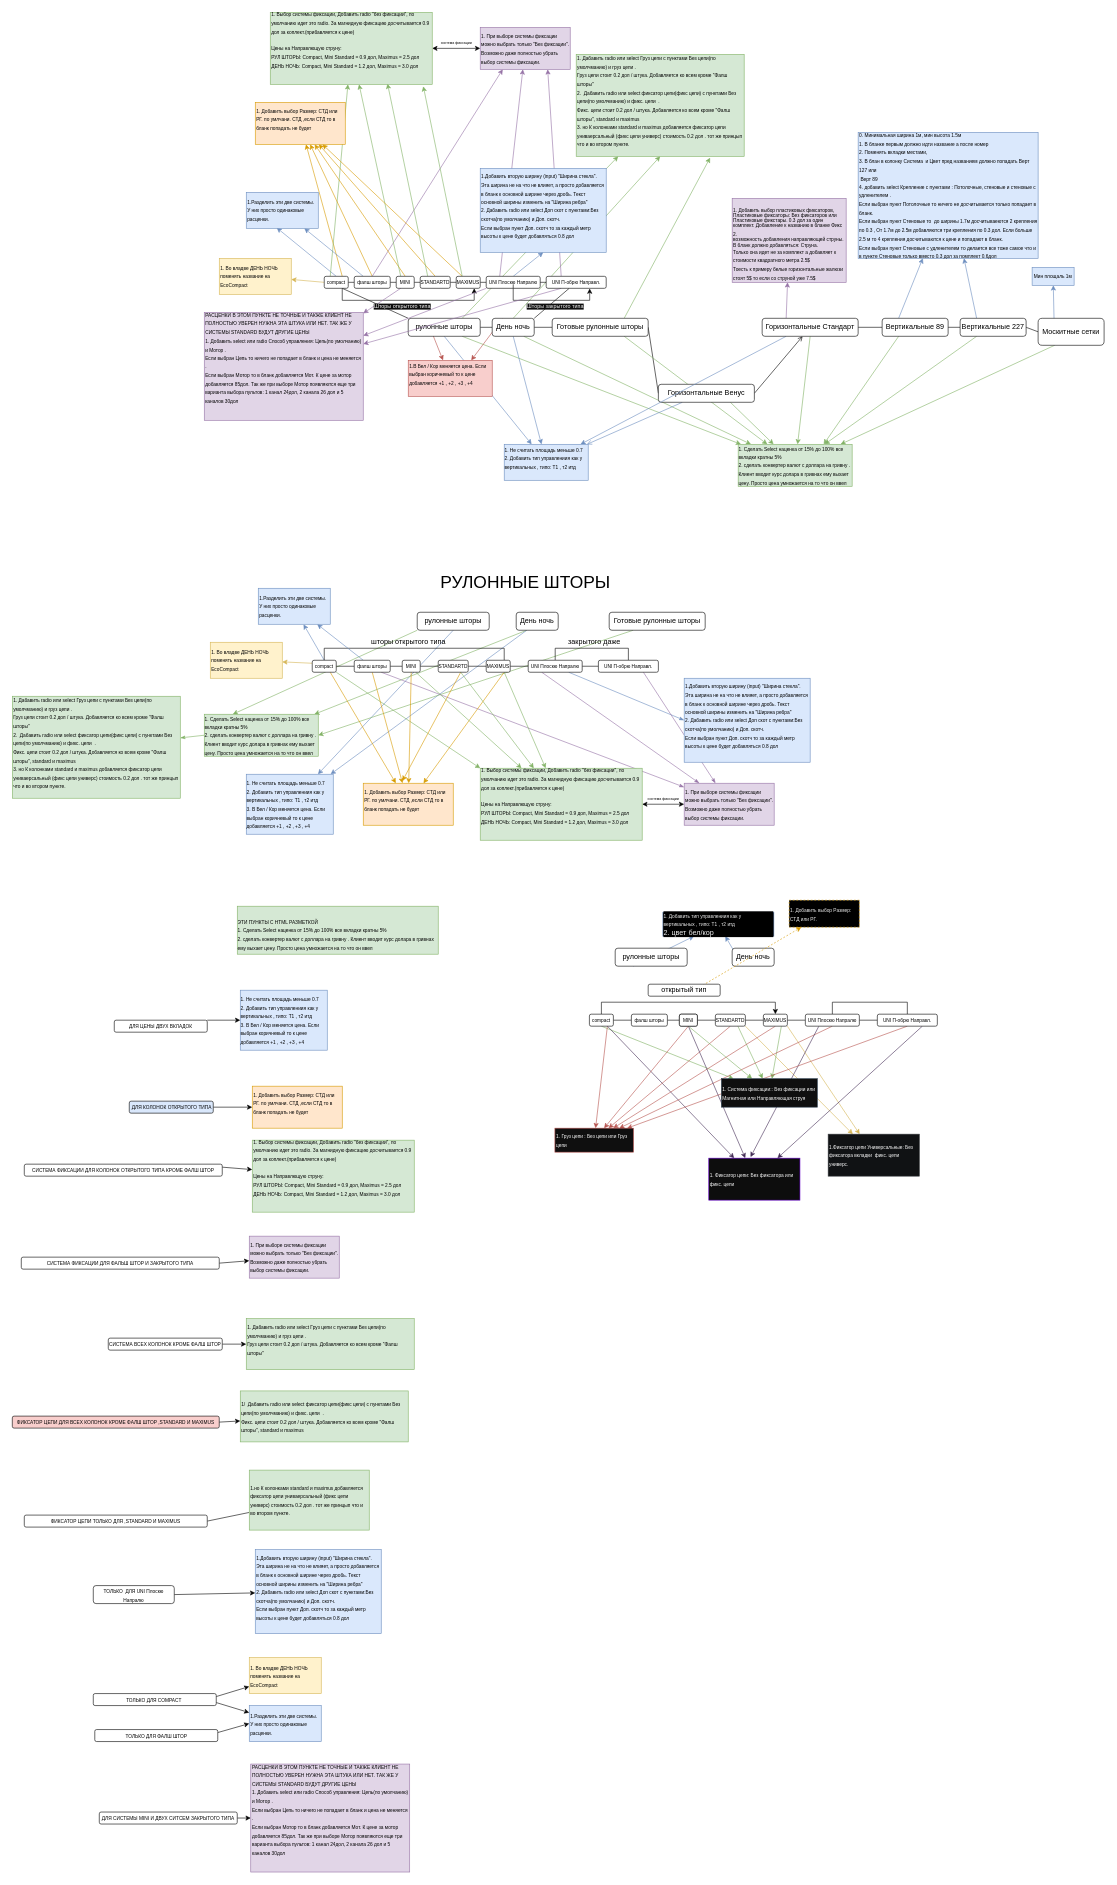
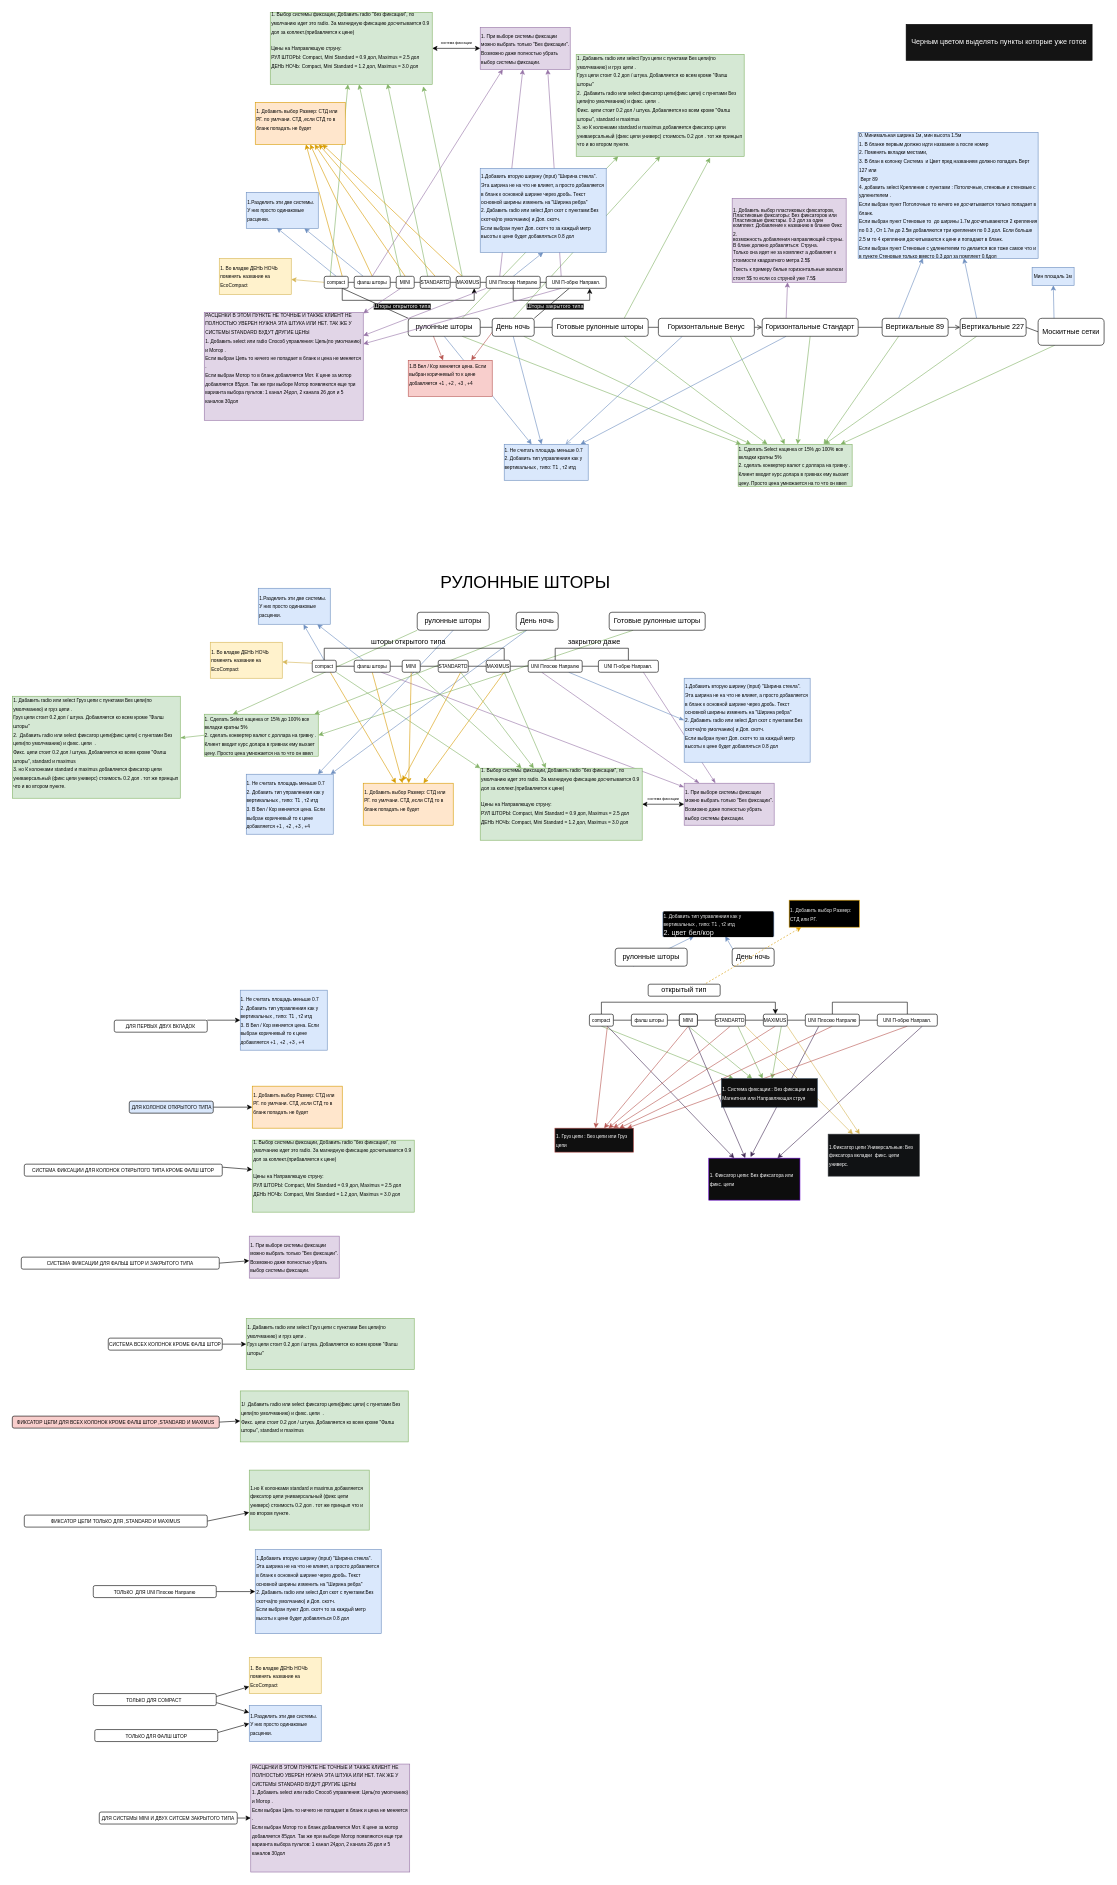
+ <mxCell id="92" value="&lt;font color=&quot;#ffffff&quot;&gt;Черным цветом выделять пункты которые уже готов&lt;/font&gt;" style="whiteSpace=wrap;html=1;fillColor=#141414;" parent="1" vertex="1"><mxGeometry x="1510" y="40" width="310" height="60" as="geometry" /></mxCell>
- <mxCell id="29" style="edgeStyle=none;rounded=0;orthogonalLoop=1;jettySize=auto;html=1;exitX=1;exitY=0.5;exitDx=0;exitDy=0;endArrow=none;endFill=0;" parent="1" source="32" target="36" edge="1"><mxGeometry relative="1" as="geometry" /></mxCell>
+ <mxCell id="29" style="edgeStyle=none;rounded=0;orthogonalLoop=1;jettySize=auto;html=1;exitX=1;exitY=0.5;exitDx=0;exitDy=0;endArrow=open;endFill=0;" parent="1" source="32" target="36" edge="1"><mxGeometry relative="1" as="geometry" /></mxCell>
- <mxCell id="23" value="Горизонтальные Венус" style="rounded=1;whiteSpace=wrap;html=1;" parent="1" vertex="1"><mxGeometry x="1097" y="640" width="160" height="30" as="geometry" /></mxCell>
+ <mxCell id="23" value="Горизонтальные Венус" style="rounded=1;whiteSpace=wrap;html=1;" parent="1" vertex="1"><mxGeometry x="1097" y="530" width="160" height="30" as="geometry" /></mxCell>
- <mxCell id="216" value="&lt;font style=&quot;line-height: 60% ; font-size: 8px&quot;&gt;1. Добавить выбор Размер: СТД или РГ.&amp;nbsp;&lt;br&gt;&lt;/font&gt;" style="whiteSpace=wrap;html=1;strokeColor=#d79b00;align=left;fontColor=#F0F0F0;fillColor=#000000;dashed=1;" parent="1" vertex="1"><mxGeometry x="1315" y="1500" width="117" height="45" as="geometry" /></mxCell>
+ <mxCell id="216" value="&lt;font style=&quot;line-height: 60% ; font-size: 8px&quot;&gt;1. Добавить выбор Размер: СТД или РГ.&amp;nbsp;&lt;br&gt;&lt;/font&gt;" style="whiteSpace=wrap;html=1;strokeColor=#d79b00;align=left;fontColor=#F0F0F0;fillColor=#000000;" parent="1" vertex="1"><mxGeometry x="1315" y="1500" width="117" height="45" as="geometry" /></mxCell>
- <mxCell id="153" value="&lt;div style=&quot;text-align: left&quot;&gt;&lt;span style=&quot;font-size: 8px&quot;&gt;&lt;br&gt;&lt;/span&gt;&lt;/div&gt;&lt;div style=&quot;text-align: left&quot;&gt;&lt;span style=&quot;font-size: 8px&quot;&gt;ЭТИ ПУНКТЫ С HTML РАЗМЕТКОЙ&lt;/span&gt;&lt;/div&gt;&lt;div style=&quot;text-align: left&quot;&gt;&lt;span style=&quot;font-size: 8px&quot;&gt;1. Сделать Select наценка от 15% до 100% все вкладки кратны 5%&lt;/span&gt;&lt;/div&gt;&lt;div style=&quot;text-align: left&quot;&gt;&lt;span style=&quot;font-size: 8px&quot;&gt;2. сделать конвертер валют с доллара на гривну . Клиент вводит курс долара в гривнах ему выхает цену. Просто цена умножается на то что он ввел&lt;/span&gt;&lt;/div&gt;" style="whiteSpace=wrap;html=1;fillColor=#d5e8d4;strokeColor=#82b366;" parent="1" vertex="1"><mxGeometry x="395" y="1510" width="335" height="80" as="geometry" /></mxCell>
- <mxCell id="151" value="&lt;span style=&quot;font-size: 8px&quot;&gt;ДЛЯ ЦЕНЫ ДВУХ ВКЛАДОК&lt;/span&gt;" style="rounded=1;whiteSpace=wrap;html=1;" parent="1" vertex="1"><mxGeometry x="190" y="1700" width="155" height="20" as="geometry" /></mxCell>
+ <mxCell id="151" value="&lt;span style=&quot;font-size: 8px&quot;&gt;ДЛЯ ПЕРВЫХ ДВУХ ВКЛАДОК&lt;/span&gt;" style="rounded=1;whiteSpace=wrap;html=1;" parent="1" vertex="1"><mxGeometry x="190" y="1700" width="155" height="20" as="geometry" /></mxCell>
- <mxCell id="177" style="edgeStyle=none;rounded=0;orthogonalLoop=1;jettySize=auto;html=1;exitX=1;exitY=0.5;exitDx=0;exitDy=0;endArrow=none;" parent="1" source="178" target="179" edge="1"><mxGeometry relative="1" as="geometry" /></mxCell>
+ <mxCell id="177" style="edgeStyle=none;rounded=0;orthogonalLoop=1;jettySize=auto;html=1;exitX=1;exitY=0.5;exitDx=0;exitDy=0;" parent="1" source="178" target="179" edge="1"><mxGeometry relative="1" as="geometry" /></mxCell>
- <mxCell id="162" value="&lt;font style=&quot;font-size: 8px&quot;&gt;ТОЛЬКО&amp;nbsp; ДЛЯ UNI Плоскю Напралю&lt;/font&gt;" style="rounded=1;whiteSpace=wrap;html=1;" parent="1" vertex="1"><mxGeometry x="155" y="2642.5" width="135" height="30" as="geometry" /></mxCell>
+ <mxCell id="162" value="&lt;font style=&quot;font-size: 8px&quot;&gt;ТОЛЬКО&amp;nbsp; ДЛЯ UNI Плоскю Напралю&lt;/font&gt;" style="rounded=1;whiteSpace=wrap;html=1;" parent="1" vertex="1"><mxGeometry x="155" y="2642.5" width="205" height="20" as="geometry" /></mxCell>
